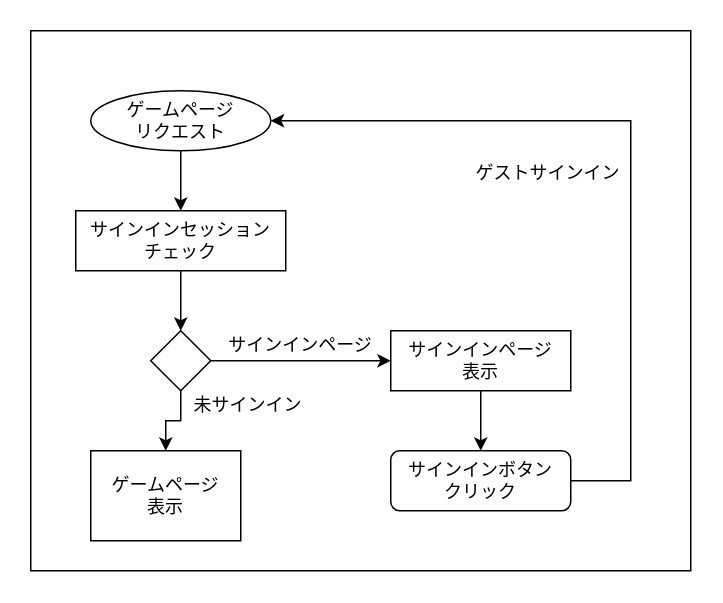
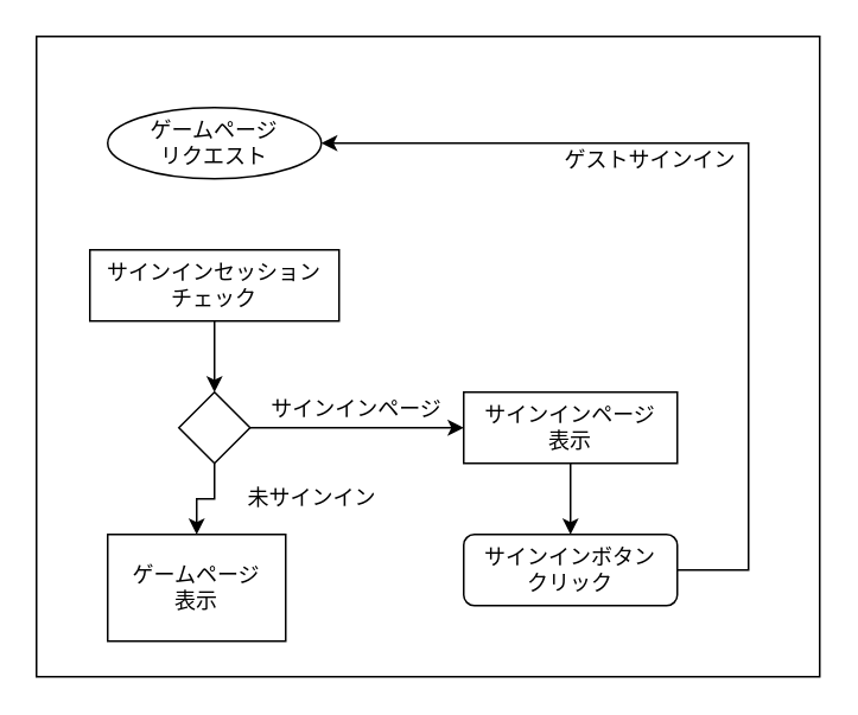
- <mxCell id="17" value="ゲストサインイン" style="text;html=1;align=center;verticalAlign=middle;whiteSpace=wrap;rounded=0;" vertex="1" parent="1"><mxGeometry x="310" y="105" width="110" height="20" as="geometry" /></mxCell>
+ <mxCell id="17" value="ゲストサインイン" style="text;html=1;align=center;verticalAlign=middle;whiteSpace=wrap;rounded=0;" vertex="1" parent="1"><mxGeometry x="310" y="80" width="110" height="20" as="geometry" /></mxCell>
- <mxCell id="3" style="edgeStyle=orthogonalEdgeStyle;rounded=0;orthogonalLoop=1;jettySize=auto;html=1;entryX=0.5;entryY=0;entryDx=0;entryDy=0;" edge="1" parent="1" source="4" target="6"><mxGeometry relative="1" as="geometry" /></mxCell>
- <mxCell id="16" value="未サインイン" style="text;html=1;align=center;verticalAlign=middle;whiteSpace=wrap;rounded=0;" vertex="1" parent="1"><mxGeometry x="120" y="260" width="90" height="20" as="geometry" /></mxCell>
+ <mxCell id="16" value="未サインイン" style="text;html=1;align=center;verticalAlign=middle;whiteSpace=wrap;rounded=0;" vertex="1" parent="1"><mxGeometry x="130" y="270" width="90" height="20" as="geometry" /></mxCell>
